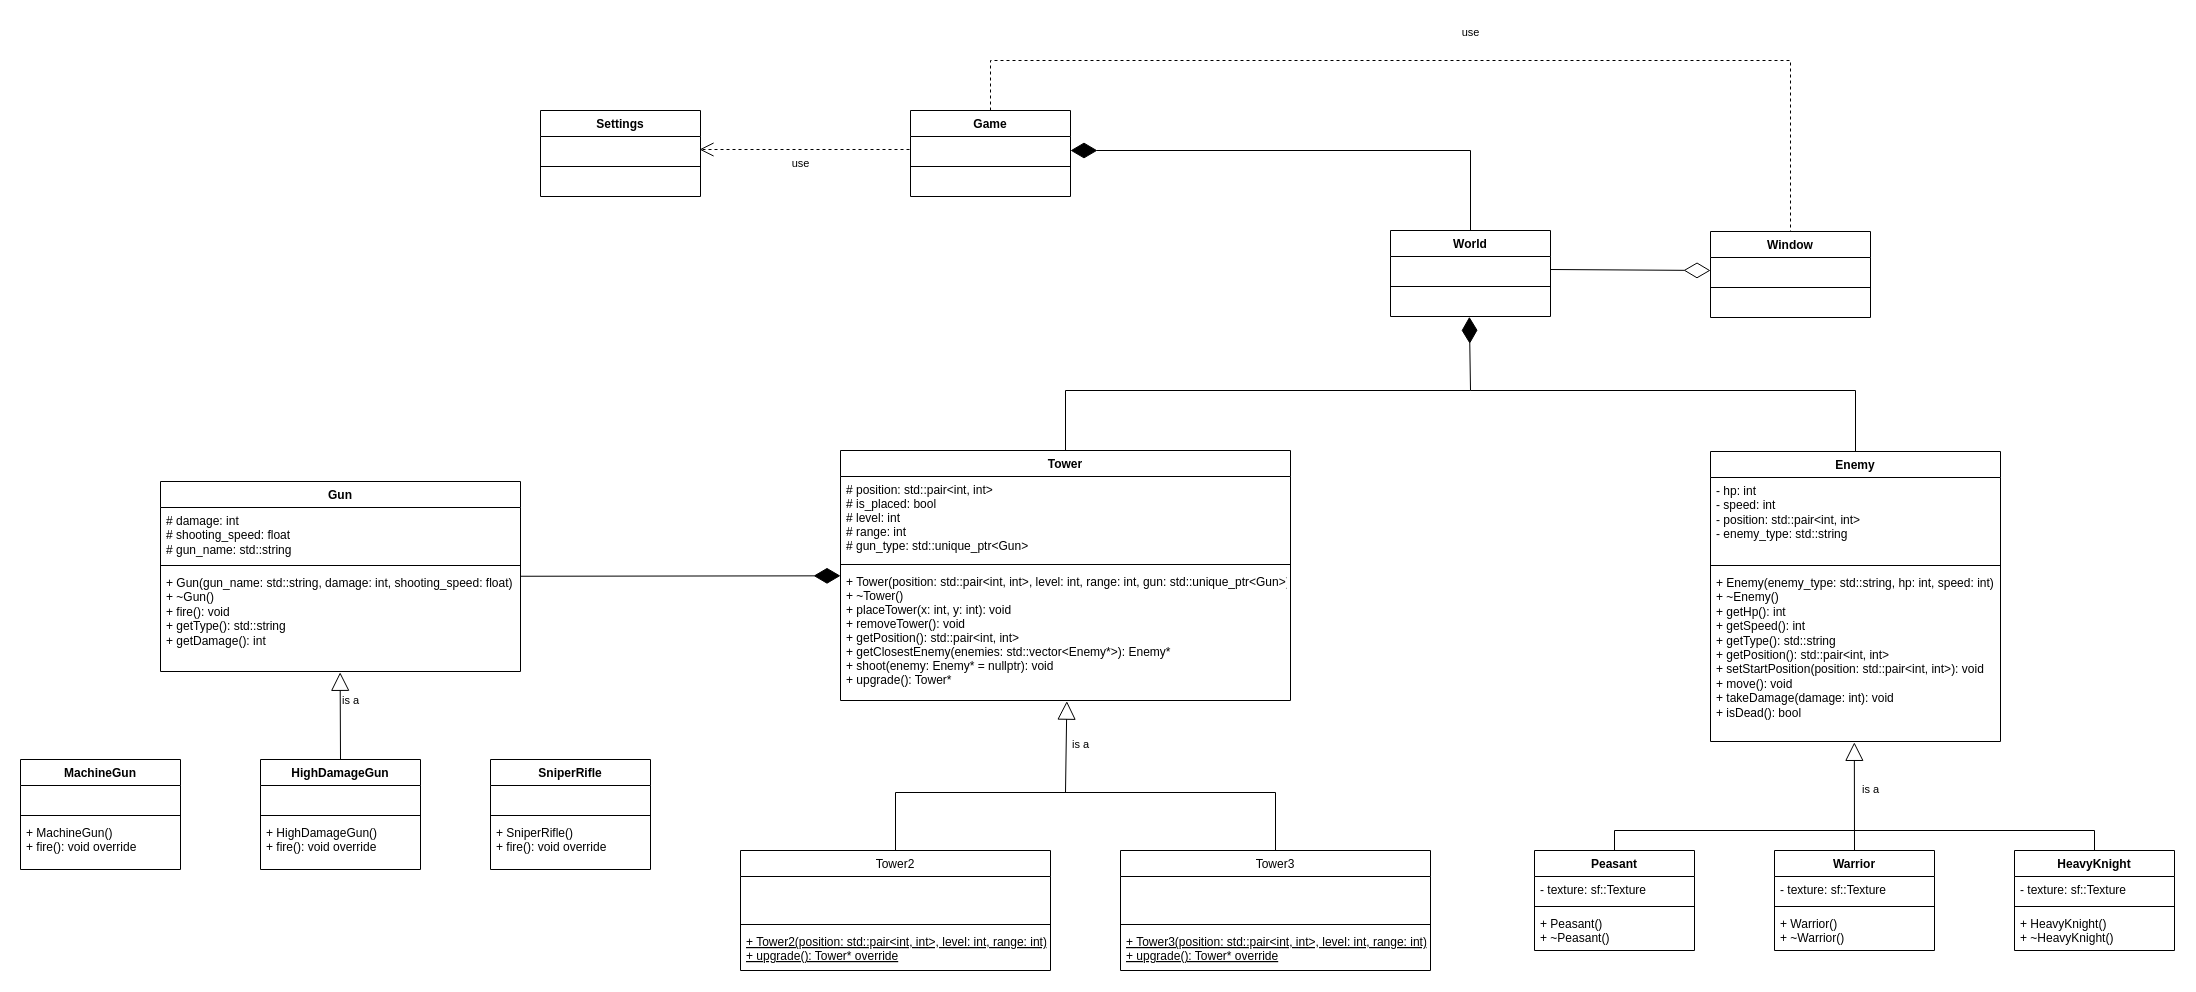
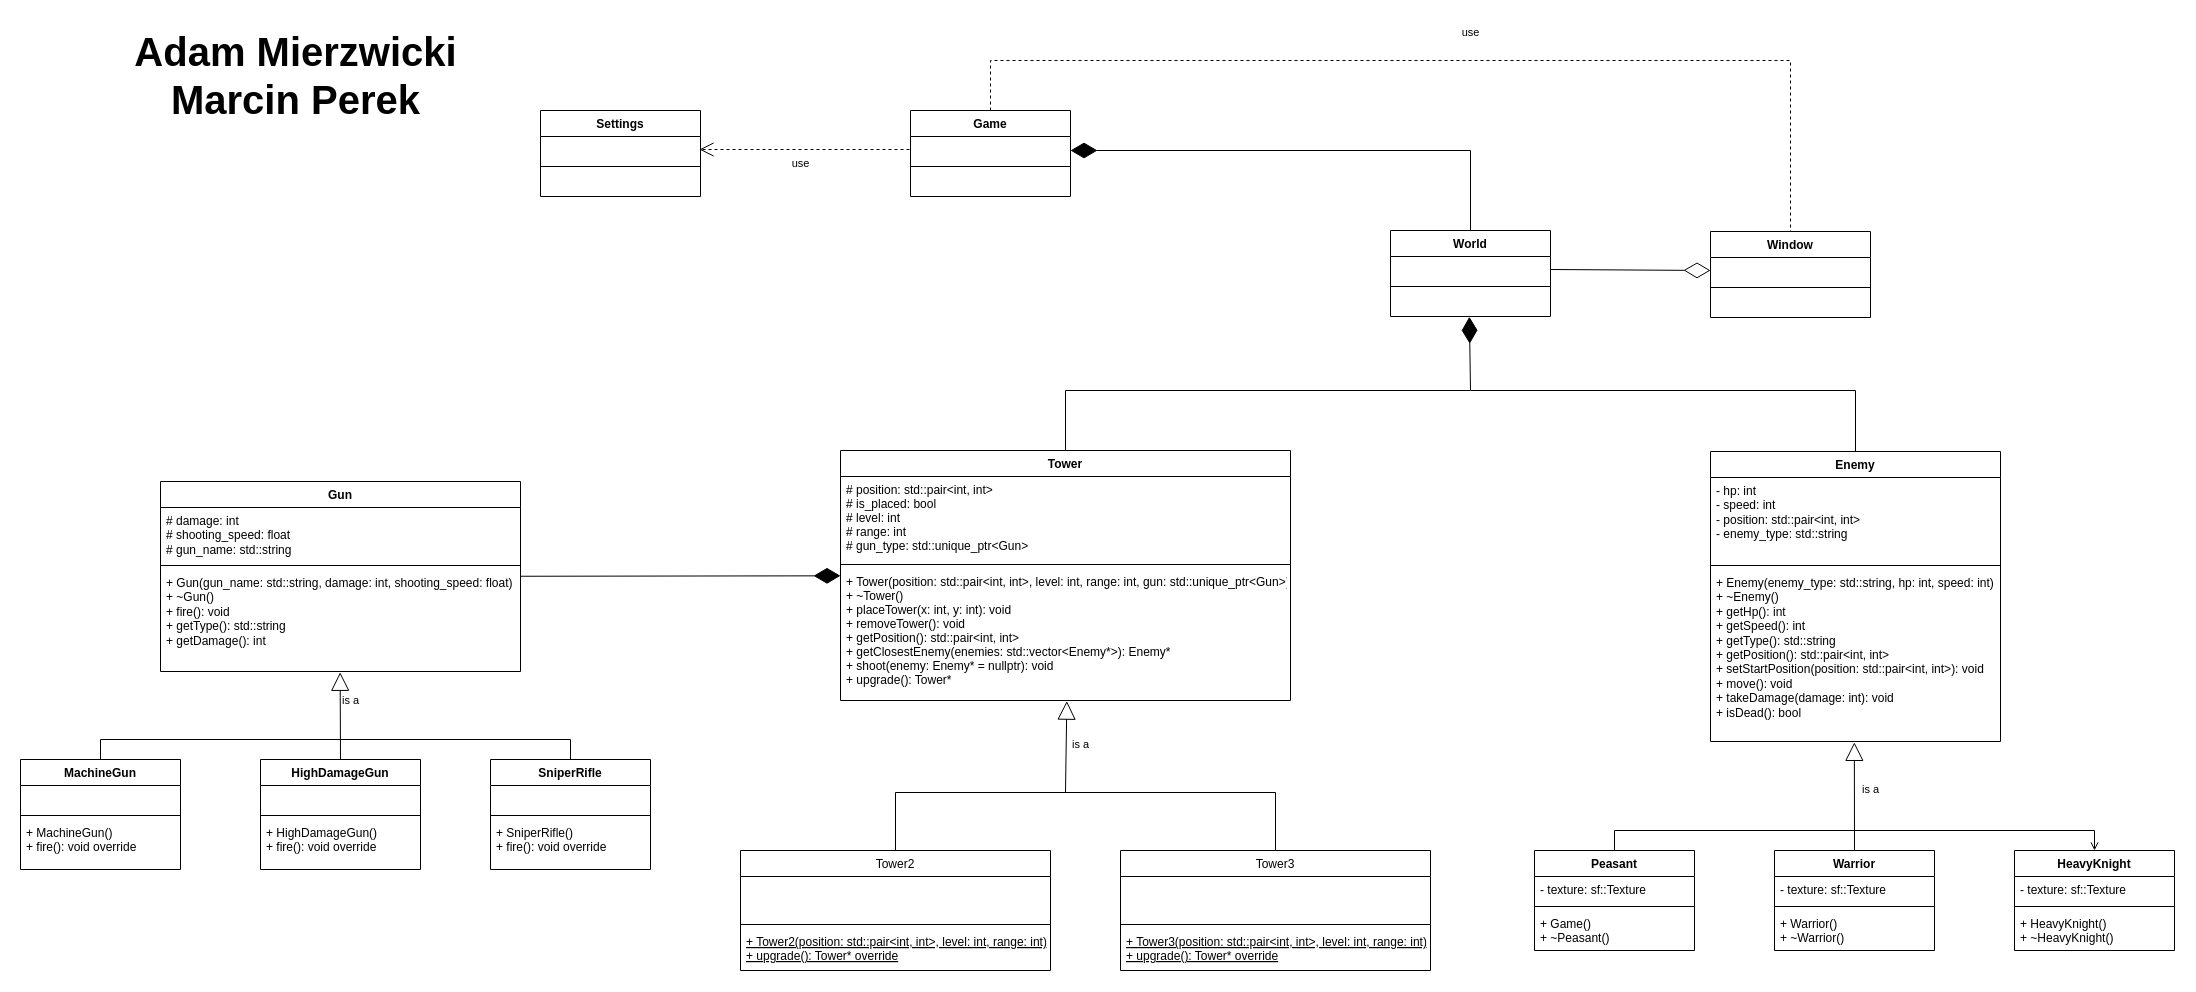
+ <mxCell id="75" value="&lt;div&gt;&lt;font style=&quot;font-size: 40px;&quot;&gt;&lt;b&gt;Adam Mierzwicki&lt;/b&gt;&lt;/font&gt;&lt;/div&gt;&lt;div&gt;&lt;font style=&quot;font-size: 40px;&quot;&gt;&lt;b&gt;Marcin Perek&lt;br&gt;&lt;/b&gt;&lt;/font&gt;&lt;/div&gt;" style="text;html=1;align=center;verticalAlign=middle;resizable=0;points=[];autosize=1;strokeColor=none;fillColor=none;" vertex="1" parent="1"><mxGeometry x="120" y="20" width="350" height="110" as="geometry" /></mxCell>
+ <mxCell id="23" style="edgeStyle=orthogonalEdgeStyle;rounded=0;orthogonalLoop=1;jettySize=auto;html=1;exitX=0.5;exitY=0;exitDx=0;exitDy=0;entryX=0.5;entryY=0;entryDx=0;entryDy=0;endArrow=none;endFill=0;" edge="1" parent="1" source="24" target="32"><mxGeometry relative="1" as="geometry" /></mxCell>
- <mxCell id="41" style="edgeStyle=orthogonalEdgeStyle;rounded=0;orthogonalLoop=1;jettySize=auto;html=1;exitX=0.5;exitY=0;exitDx=0;exitDy=0;entryX=0.5;entryY=0;entryDx=0;entryDy=0;endArrow=none;endFill=0;" edge="1" parent="1" source="42" target="50"><mxGeometry relative="1" as="geometry" /></mxCell>
+ <mxCell id="41" style="edgeStyle=orthogonalEdgeStyle;rounded=0;orthogonalLoop=1;jettySize=auto;html=1;exitX=0.5;exitY=0;exitDx=0;exitDy=0;entryX=0.5;entryY=0;entryDx=0;entryDy=0;endArrow=open;endFill=0;" edge="1" parent="1" source="42" target="50"><mxGeometry relative="1" as="geometry" /></mxCell>
- <mxCell id="45" value="+ Peasant()&lt;div&gt;+ ~Peasant()&lt;/div&gt;" style="text;strokeColor=none;fillColor=none;align=left;verticalAlign=top;spacingLeft=4;spacingRight=4;overflow=hidden;rotatable=0;points=[[0,0.5],[1,0.5]];portConstraint=eastwest;whiteSpace=wrap;html=1;" vertex="1" parent="42"><mxGeometry y="60" width="160" height="40" as="geometry" /></mxCell>
+ <mxCell id="45" value="+ Game()&lt;div&gt;+ ~Peasant()&lt;/div&gt;" style="text;strokeColor=none;fillColor=none;align=left;verticalAlign=top;spacingLeft=4;spacingRight=4;overflow=hidden;rotatable=0;points=[[0,0.5],[1,0.5]];portConstraint=eastwest;whiteSpace=wrap;html=1;" vertex="1" parent="42"><mxGeometry y="60" width="160" height="40" as="geometry" /></mxCell>
